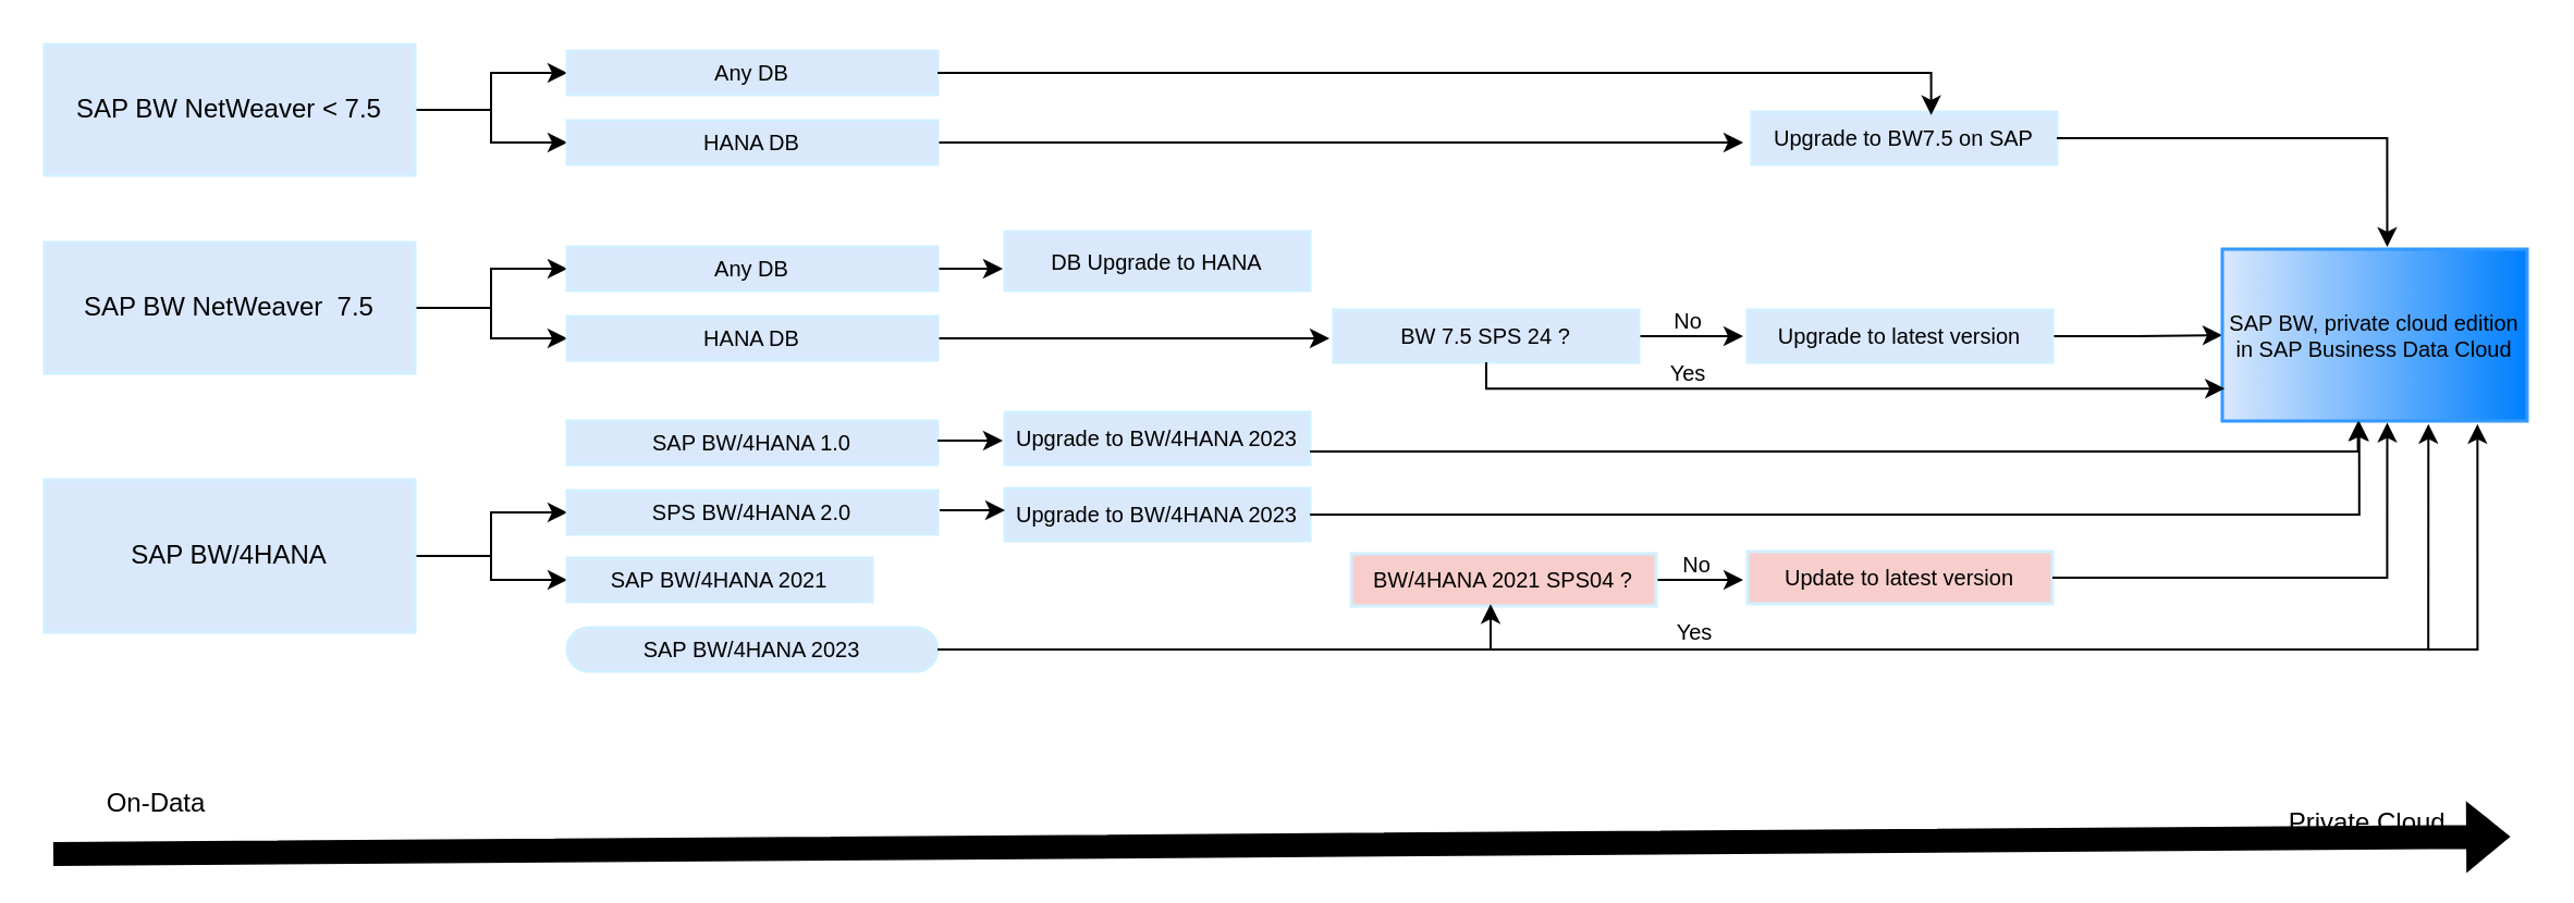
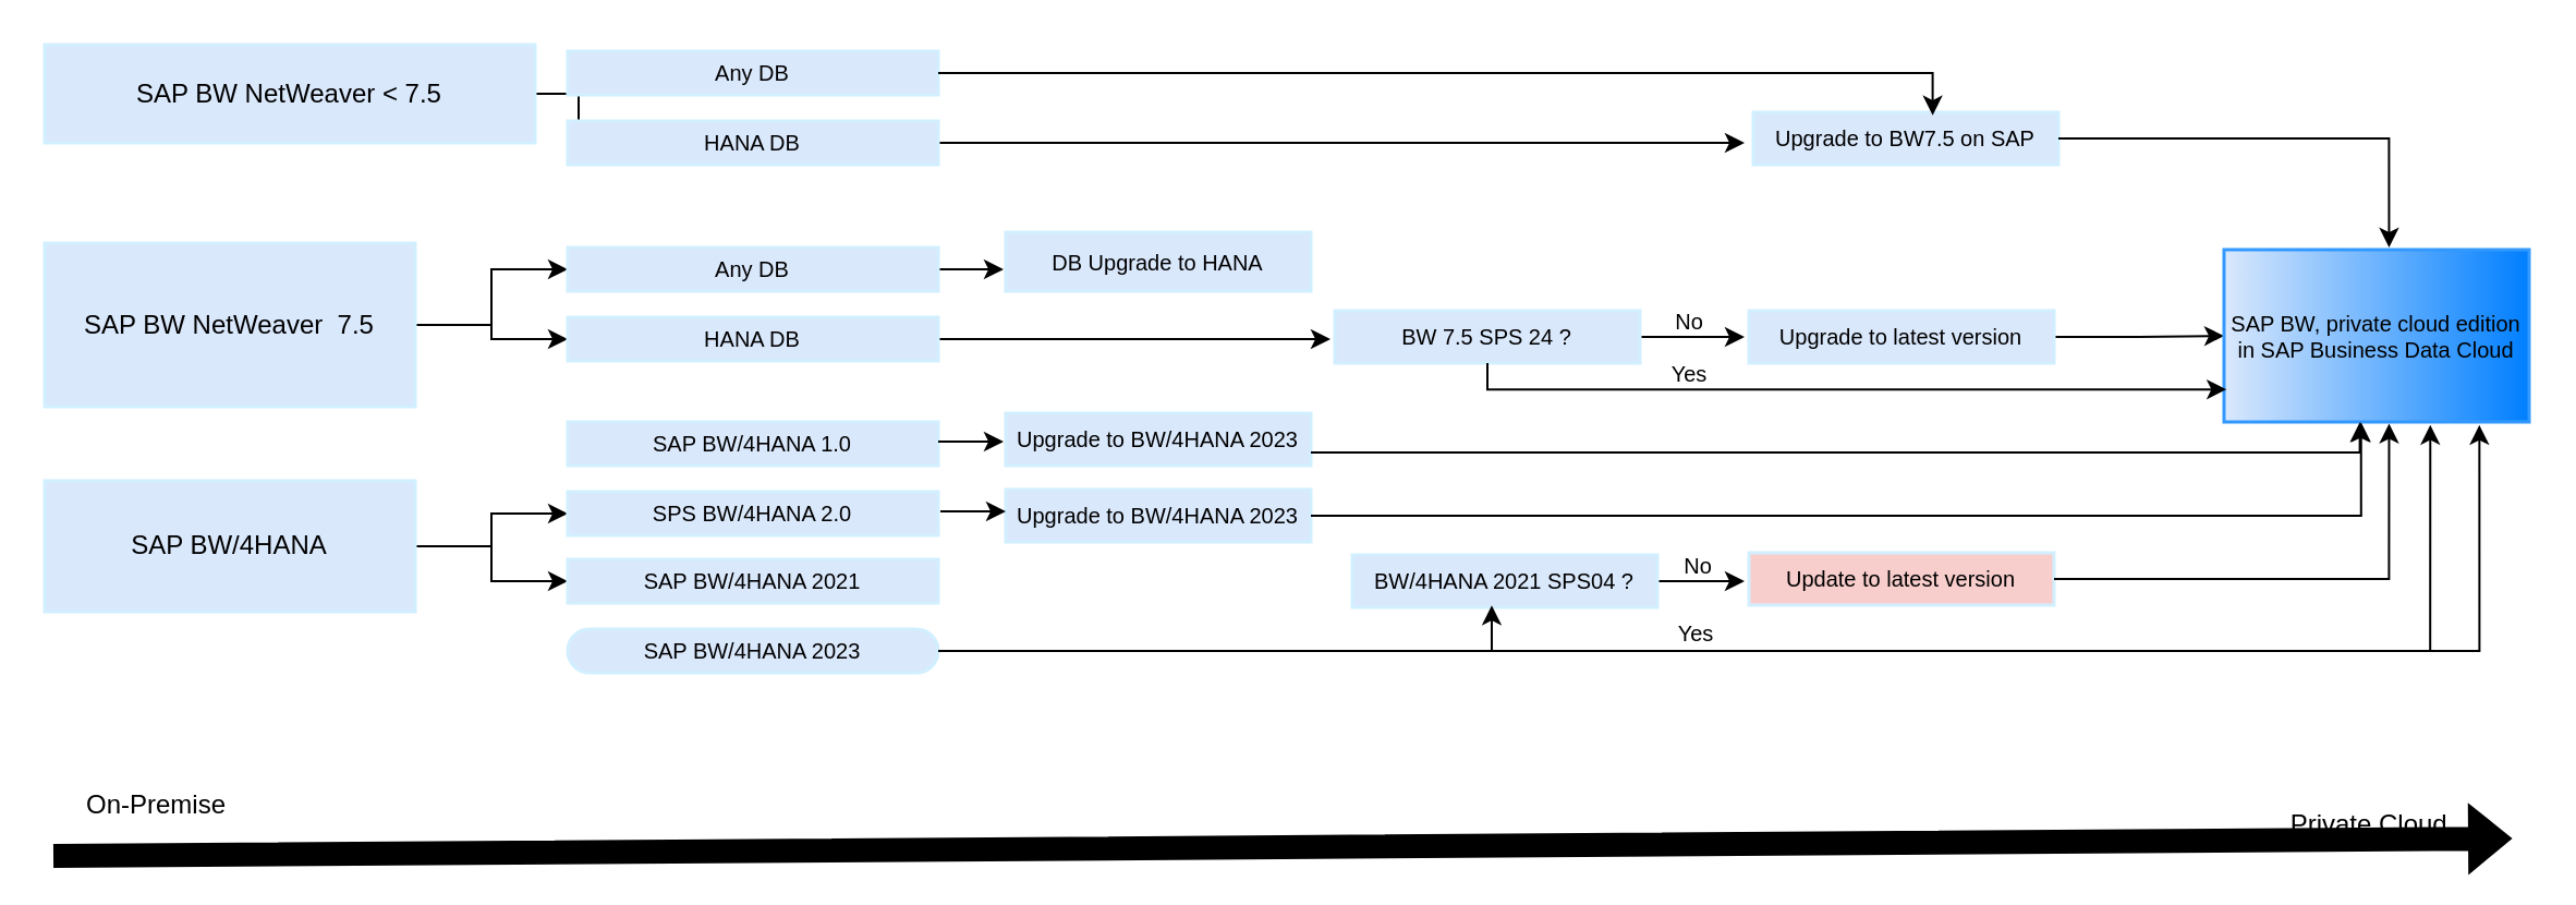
- <mxCell id="4" value="SAP BW NetWeaver &amp;lt; 7.5" style="rounded=0;whiteSpace=wrap;html=1;strokeColor=#D1EFFF;fillColor=#dae8fc;arcSize=24;absoluteArcSize=1;imageWidth=64;imageHeight=64;strokeWidth=1.5;" vertex="1" parent="1"><mxGeometry x="20" y="20" width="170" height="60" as="geometry" /></mxCell>
+ <mxCell id="4" value="SAP BW NetWeaver &amp;lt; 7.5" style="rounded=0;whiteSpace=wrap;html=1;strokeColor=#D1EFFF;fillColor=#dae8fc;arcSize=24;absoluteArcSize=1;imageWidth=64;imageHeight=64;strokeWidth=1.5;" vertex="1" parent="1"><mxGeometry x="20" y="20" width="225" height="45" as="geometry" /></mxCell>
- <mxCell id="7" value="SAP BW NetWeaver&amp;nbsp; 7.5" style="rounded=0;whiteSpace=wrap;html=1;strokeColor=#D1EFFF;fillColor=#dae8fc;arcSize=24;absoluteArcSize=1;imageWidth=64;imageHeight=64;strokeWidth=1.5;" vertex="1" parent="1"><mxGeometry x="20" y="111" width="170" height="60" as="geometry" /></mxCell>
+ <mxCell id="7" value="SAP BW NetWeaver&amp;nbsp; 7.5" style="rounded=0;whiteSpace=wrap;html=1;strokeColor=#D1EFFF;fillColor=#dae8fc;arcSize=24;absoluteArcSize=1;imageWidth=64;imageHeight=64;strokeWidth=1.5;" vertex="1" parent="1"><mxGeometry x="20" y="111" width="170" height="75" as="geometry" /></mxCell>
- <mxCell id="10" value="SAP BW/4HANA" style="rounded=0;whiteSpace=wrap;html=1;strokeColor=#D1EFFF;fillColor=#dae8fc;arcSize=24;absoluteArcSize=1;imageWidth=64;imageHeight=64;strokeWidth=1.5;" vertex="1" parent="1"><mxGeometry x="20" y="220" width="170" height="70" as="geometry" /></mxCell>
+ <mxCell id="10" value="SAP BW/4HANA" style="rounded=0;whiteSpace=wrap;html=1;strokeColor=#D1EFFF;fillColor=#dae8fc;arcSize=24;absoluteArcSize=1;imageWidth=64;imageHeight=64;strokeWidth=1.5;" vertex="1" parent="1"><mxGeometry x="20" y="220" width="170" height="60" as="geometry" /></mxCell>
- <mxCell id="21" value="SAP BW/4HANA 2021" style="rounded=0;whiteSpace=wrap;html=1;strokeColor=#D1EFFF;fillColor=#dae8fc;arcSize=24;absoluteArcSize=1;imageWidth=64;imageHeight=64;strokeWidth=1.5;fontSize=10;" vertex="1" parent="1"><mxGeometry x="260" y="256" width="140" height="20" as="geometry" /></mxCell>
+ <mxCell id="21" value="SAP BW/4HANA 2021" style="rounded=0;whiteSpace=wrap;html=1;strokeColor=#D1EFFF;fillColor=#dae8fc;arcSize=24;absoluteArcSize=1;imageWidth=64;imageHeight=64;strokeWidth=1.5;fontSize=10;" vertex="1" parent="1"><mxGeometry x="260" y="256" width="170" height="20" as="geometry" /></mxCell>
- <mxCell id="28" value="BW/4HANA 2021 SPS04 ?" style="rounded=0;whiteSpace=wrap;html=1;strokeColor=#D1EFFF;fillColor=#f8cecc;arcSize=24;absoluteArcSize=1;imageWidth=64;imageHeight=64;strokeWidth=1.5;fontSize=10;" vertex="1" parent="1"><mxGeometry x="620" y="254" width="140" height="24" as="geometry" /></mxCell>
+ <mxCell id="28" value="BW/4HANA 2021 SPS04 ?" style="rounded=0;whiteSpace=wrap;html=1;strokeColor=#D1EFFF;fillColor=#dae8fc;arcSize=24;absoluteArcSize=1;imageWidth=64;imageHeight=64;strokeWidth=1.5;fontSize=10;" vertex="1" parent="1"><mxGeometry x="620" y="254" width="140" height="24" as="geometry" /></mxCell>
- <mxCell id="49" value="On-Data" style="text;html=1;align=center;verticalAlign=middle;whiteSpace=wrap;rounded=0;" vertex="1" parent="1"><mxGeometry x="24" y="354" width="95" height="30" as="geometry" /></mxCell>
+ <mxCell id="49" value="On-Premise" style="text;html=1;align=center;verticalAlign=middle;whiteSpace=wrap;rounded=0;" vertex="1" parent="1"><mxGeometry x="24" y="354" width="95" height="30" as="geometry" /></mxCell>
